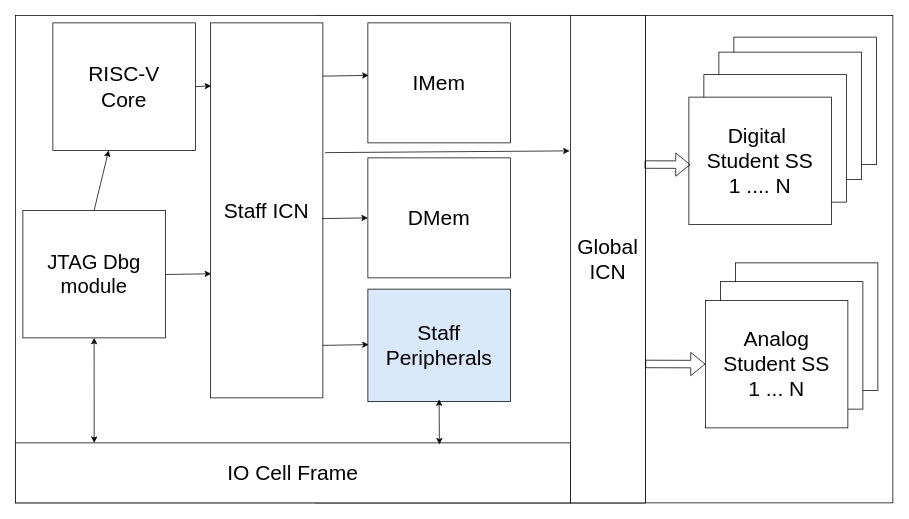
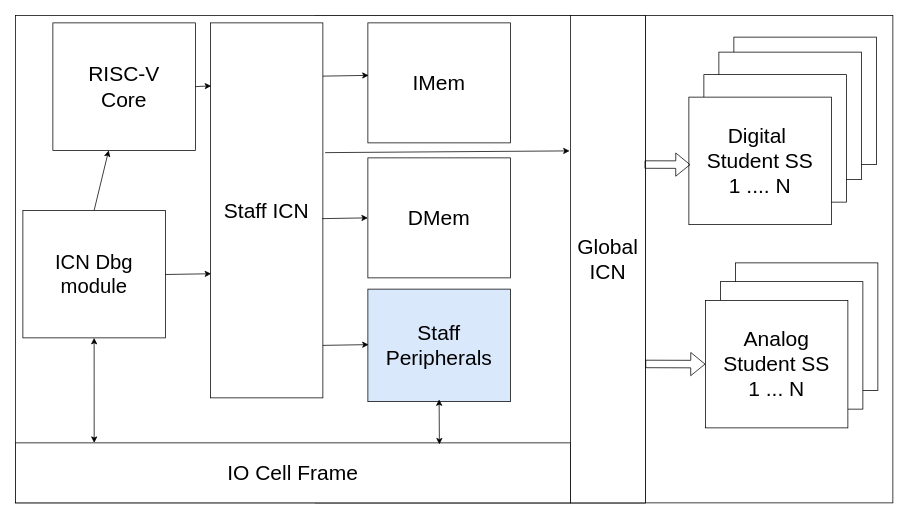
- <mxCell id="14" value="&lt;font style=&quot;font-size: 27px;&quot;&gt;JTAG Dbg module&lt;/font&gt;" style="rounded=0;whiteSpace=wrap;html=1;" vertex="1" parent="1"><mxGeometry x="30" y="280" width="190" height="170" as="geometry" /></mxCell>
+ <mxCell id="14" value="&lt;font style=&quot;font-size: 27px;&quot;&gt;ICN Dbg module&lt;/font&gt;" style="rounded=0;whiteSpace=wrap;html=1;" vertex="1" parent="1"><mxGeometry x="30" y="280" width="190" height="170" as="geometry" /></mxCell>
